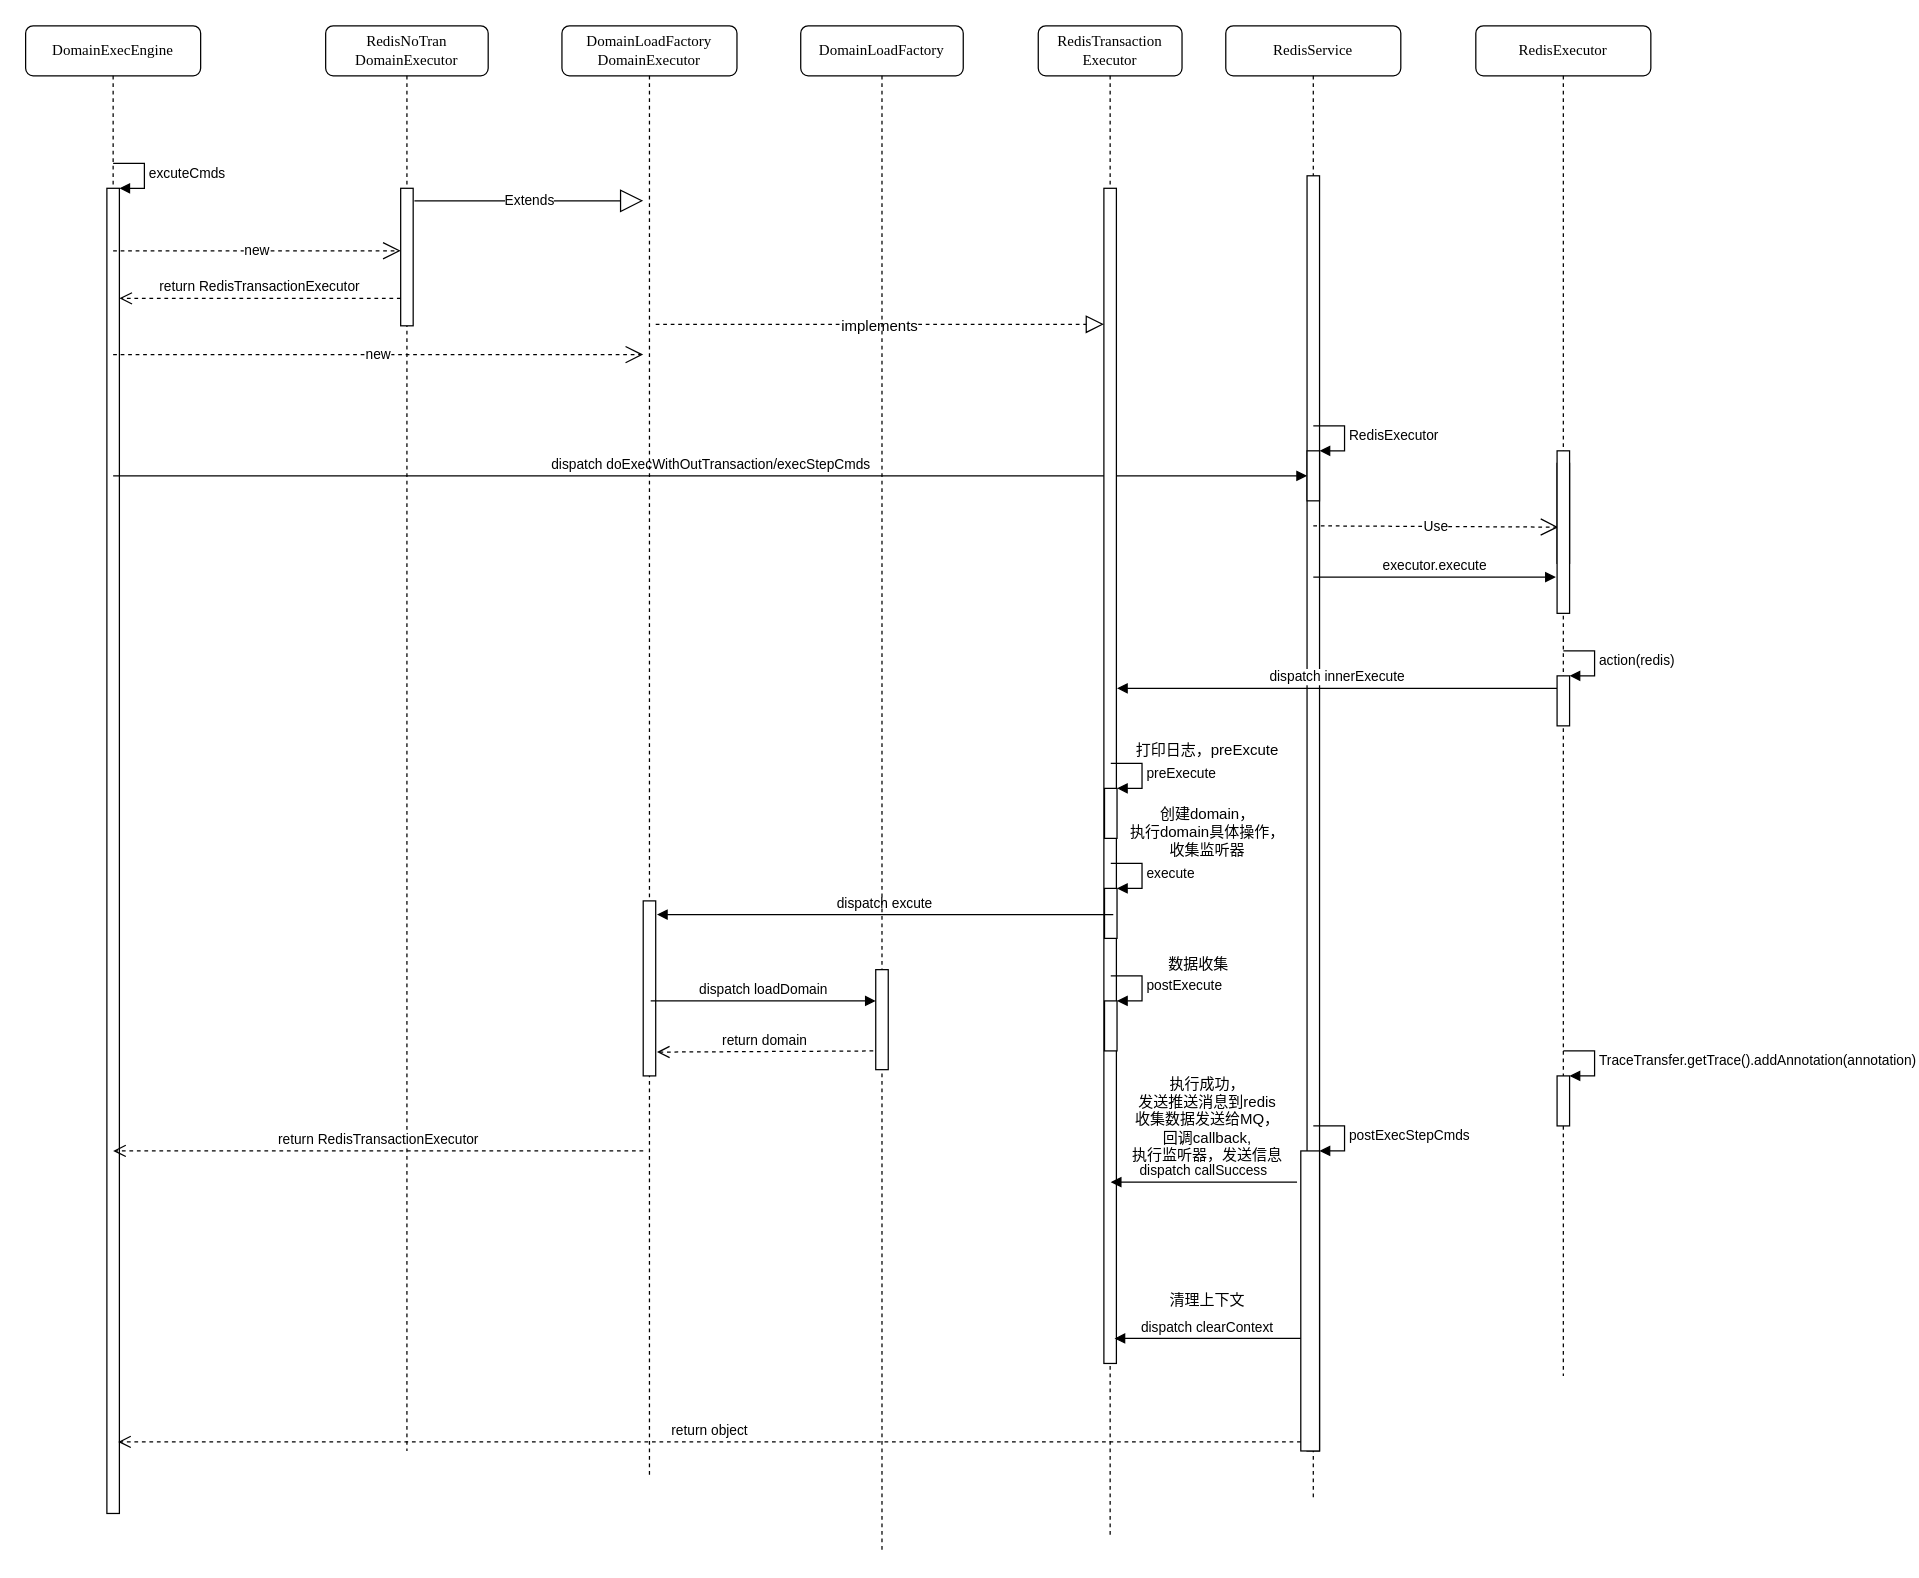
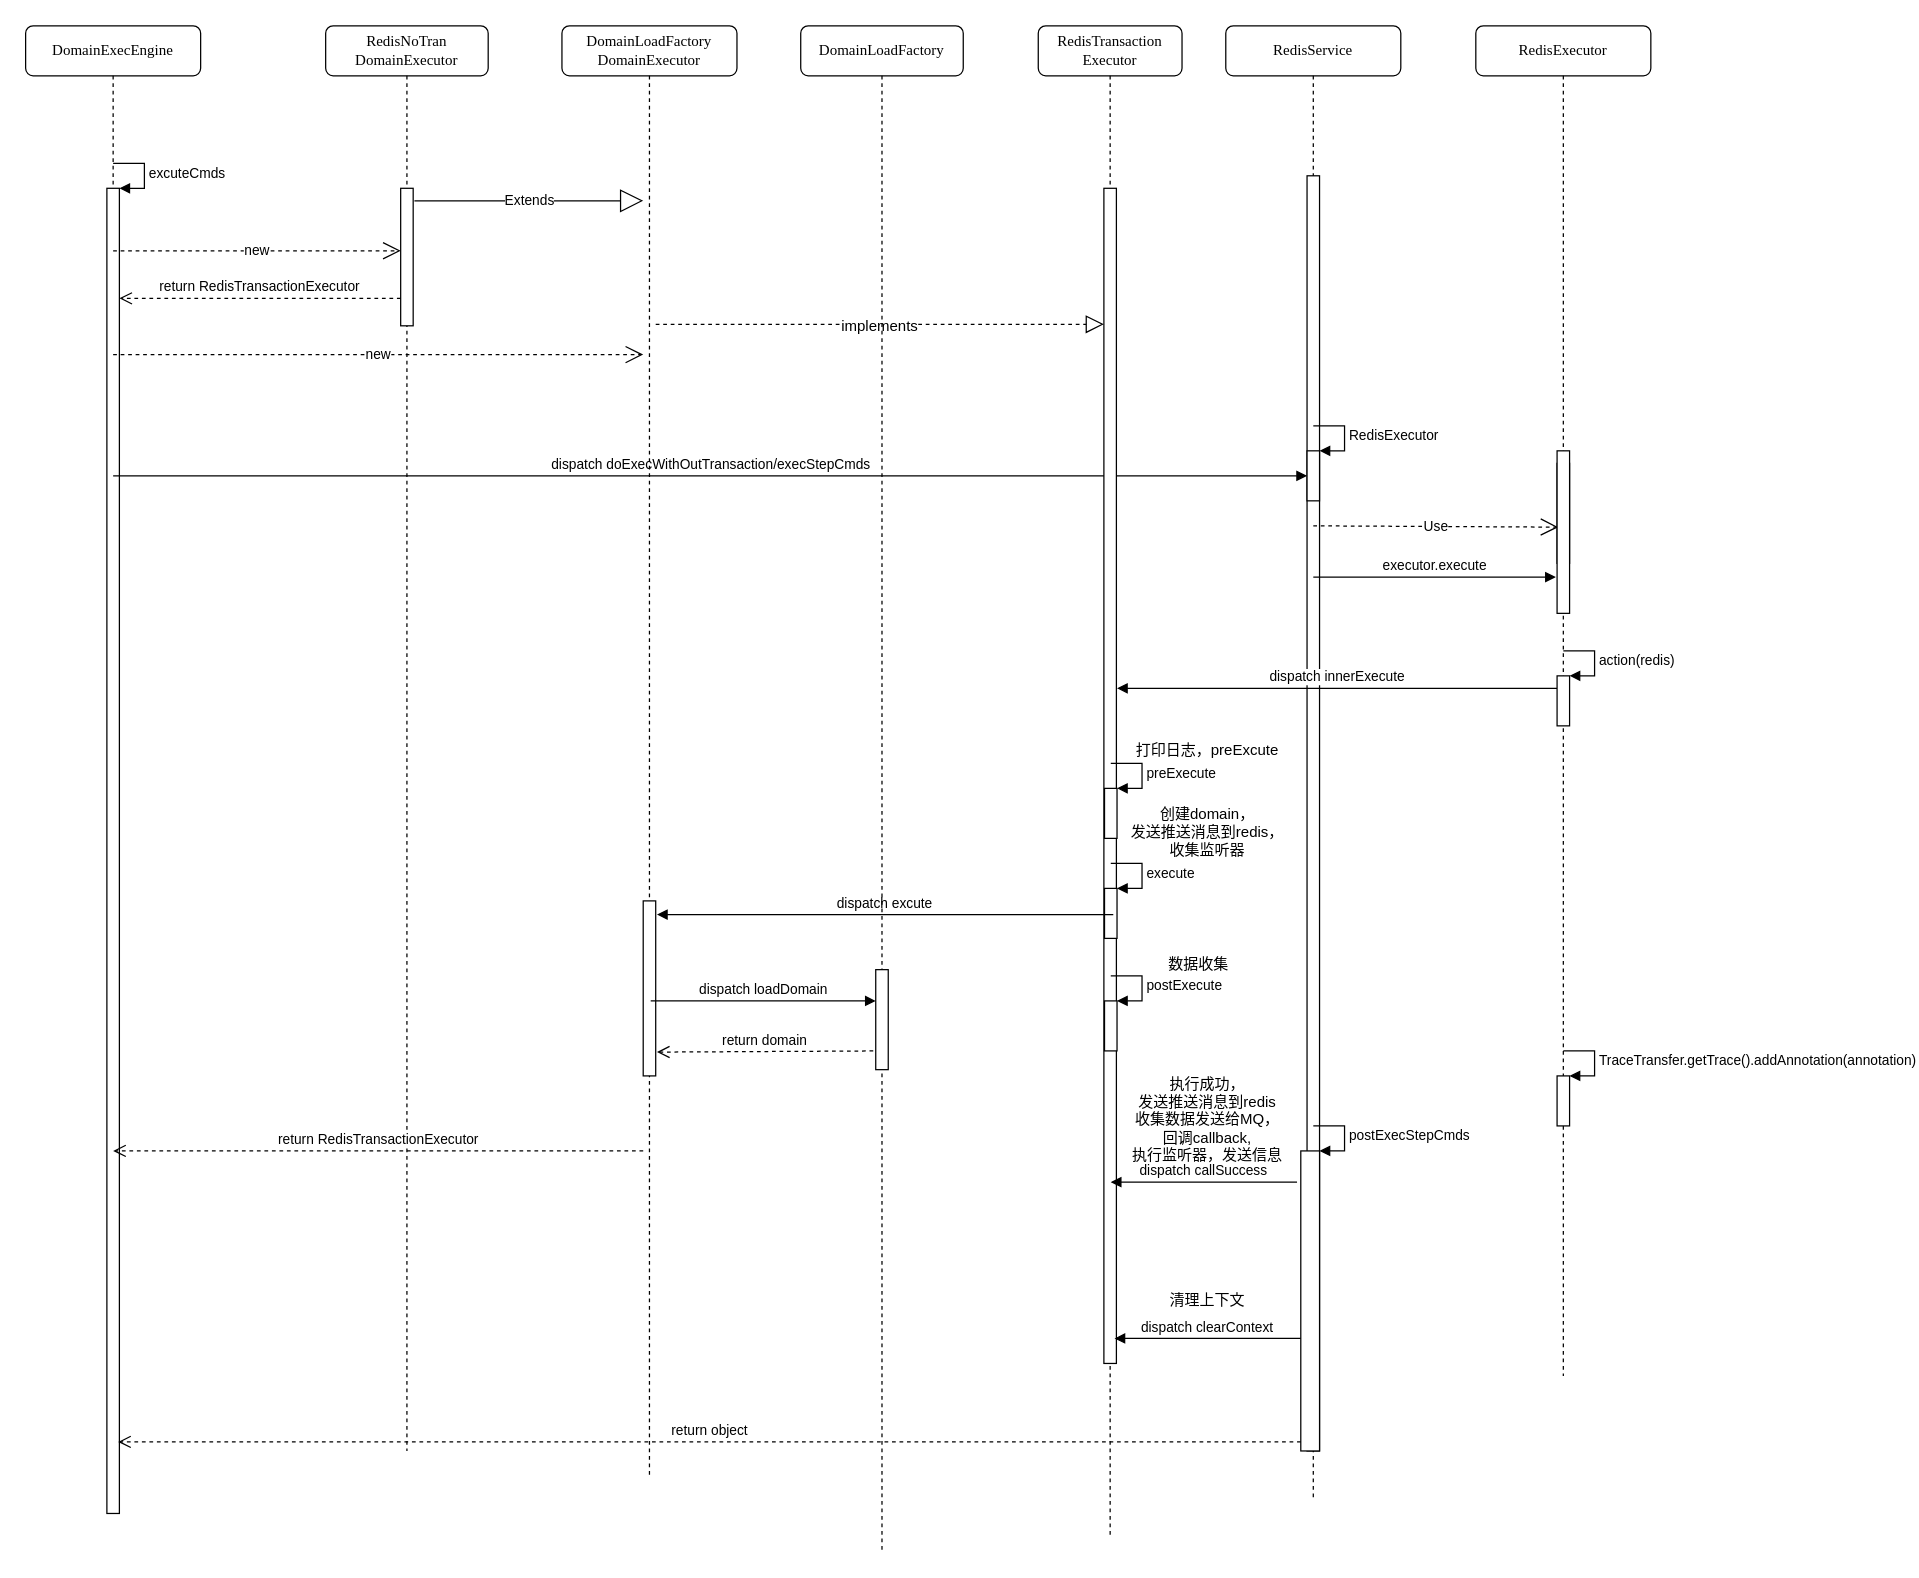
- <mxCell id="45" value="创建domain，&lt;br&gt;执行domain具体操作，&lt;br&gt;收集监听器" style="text;html=1;align=center;verticalAlign=middle;resizable=0;points=[];autosize=1;" vertex="1" parent="1"><mxGeometry x="895" y="640" width="140" height="50" as="geometry" /></mxCell>
+ <mxCell id="45" value="创建domain，&lt;br&gt;发送推送消息到redis，&lt;br&gt;收集监听器" style="text;html=1;align=center;verticalAlign=middle;resizable=0;points=[];autosize=1;" vertex="1" parent="1"><mxGeometry x="895" y="640" width="140" height="50" as="geometry" /></mxCell>
